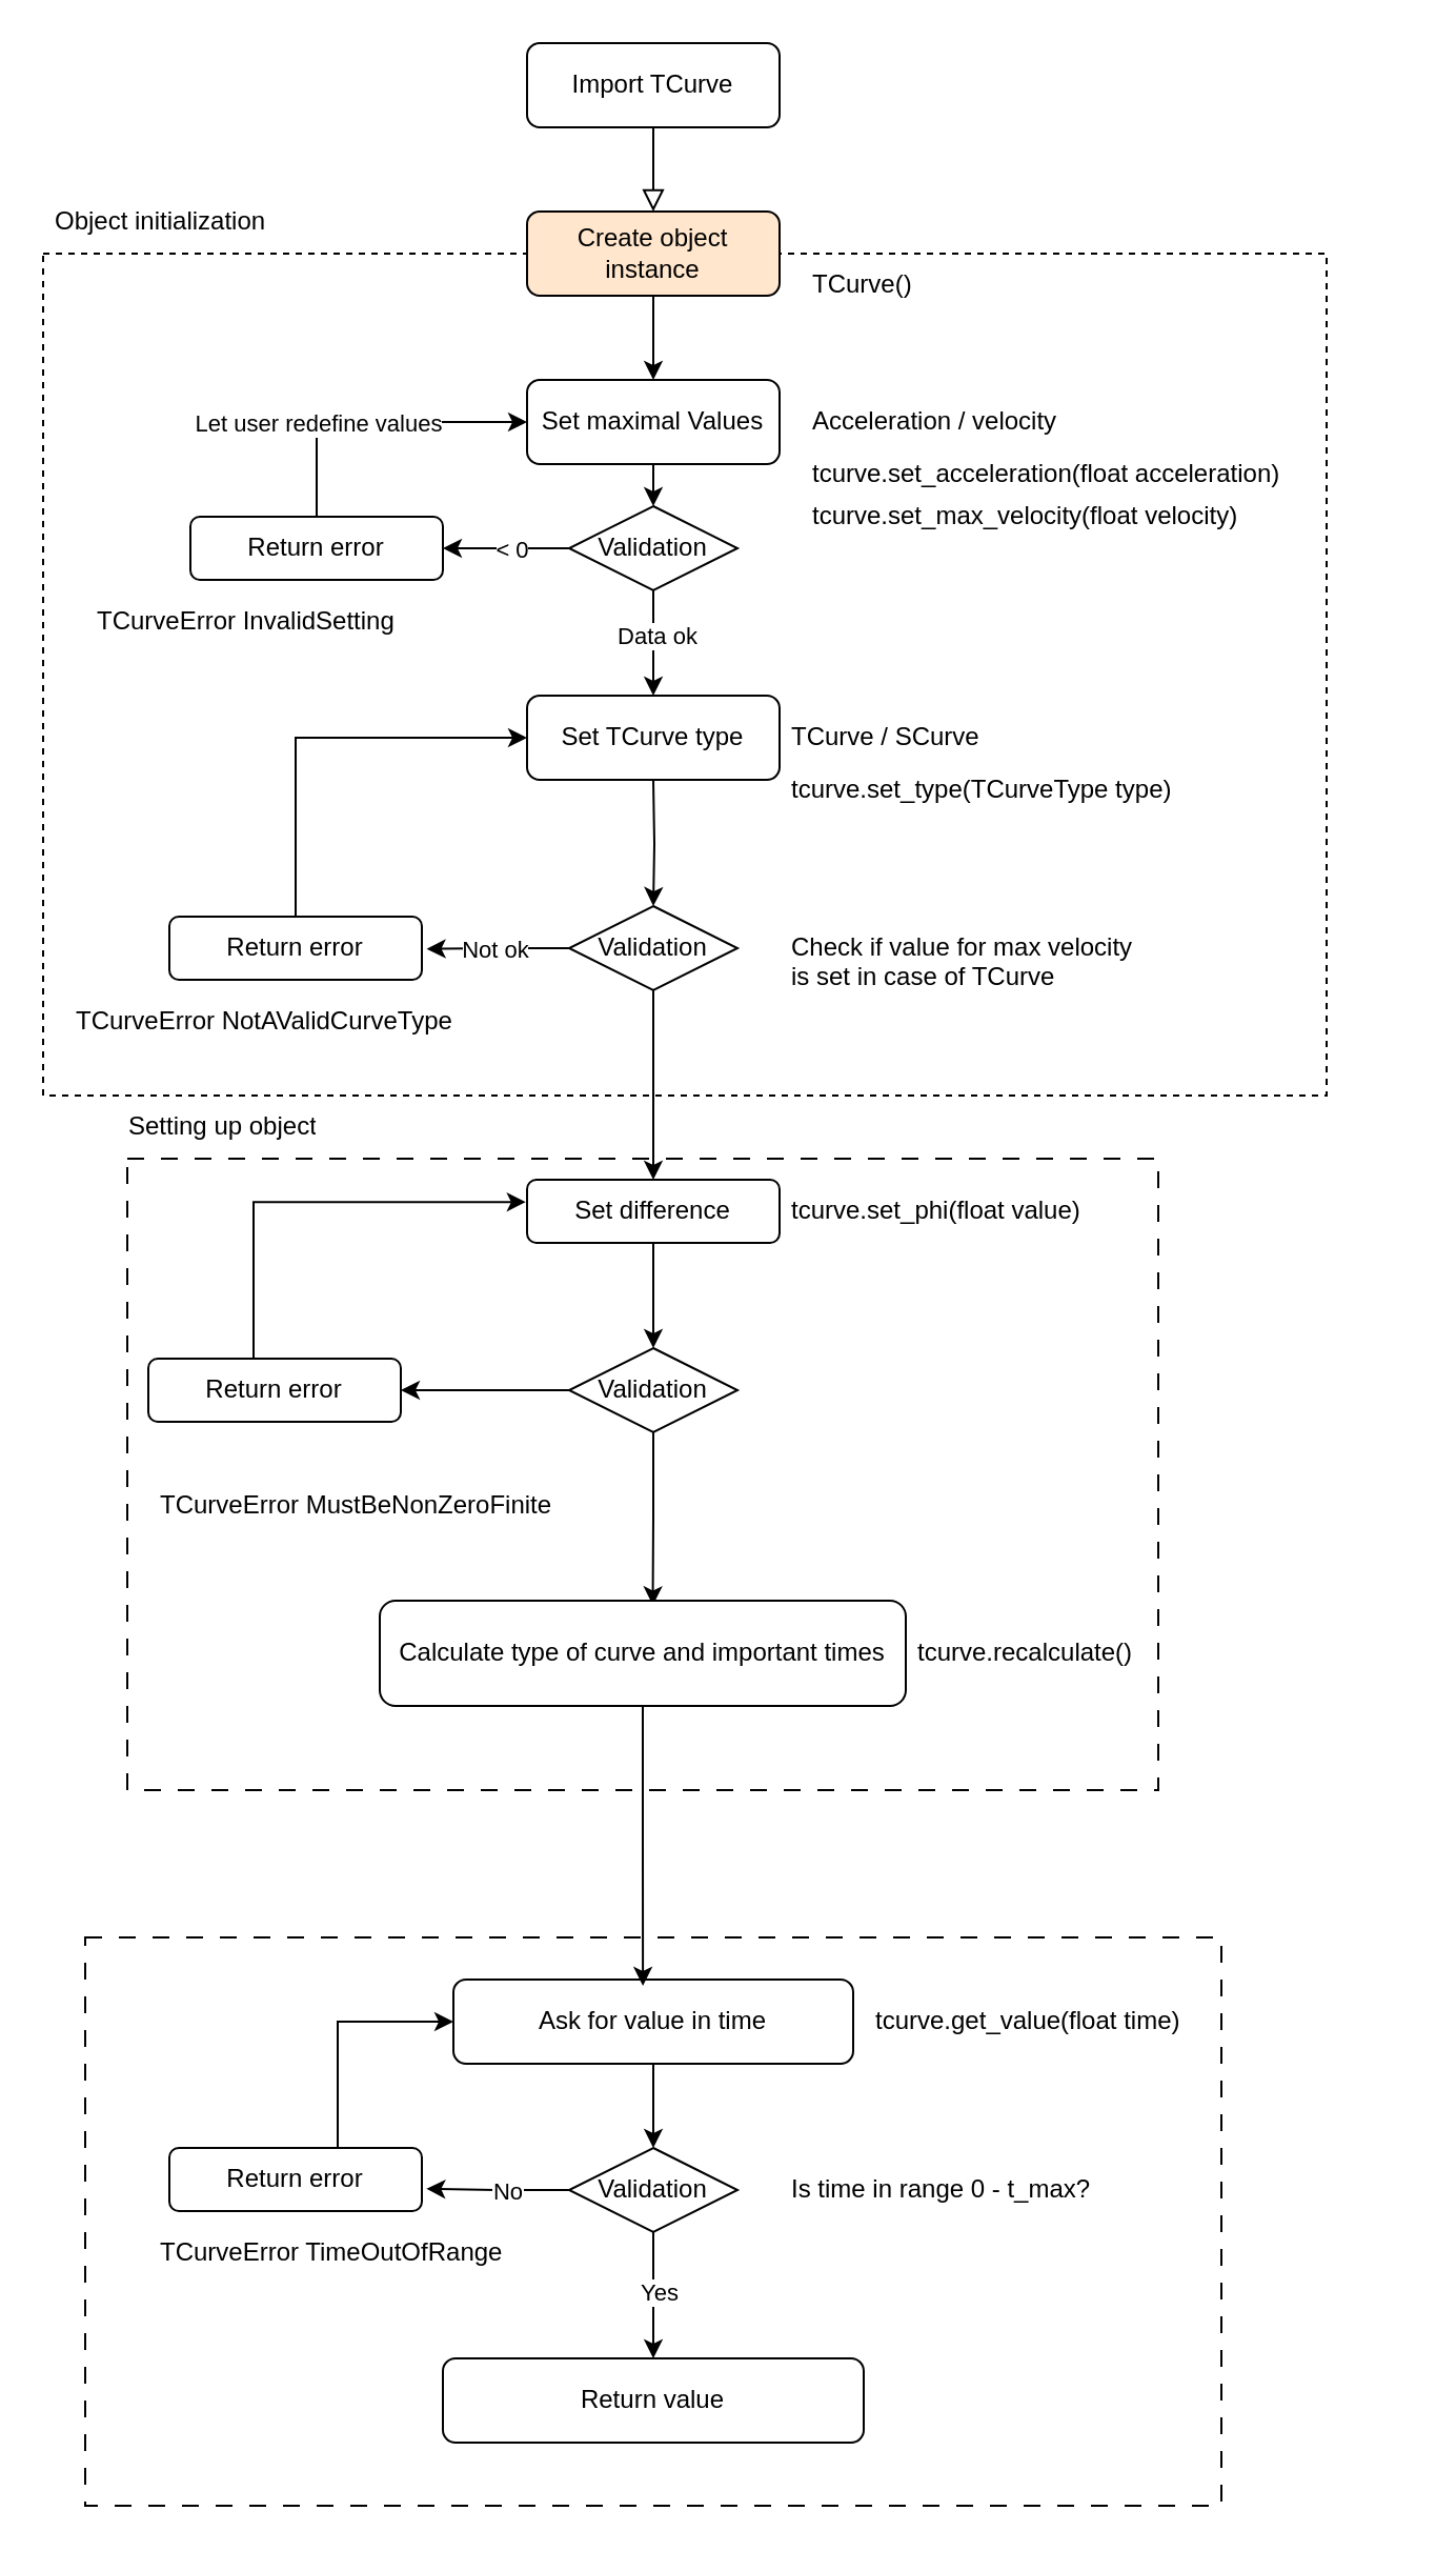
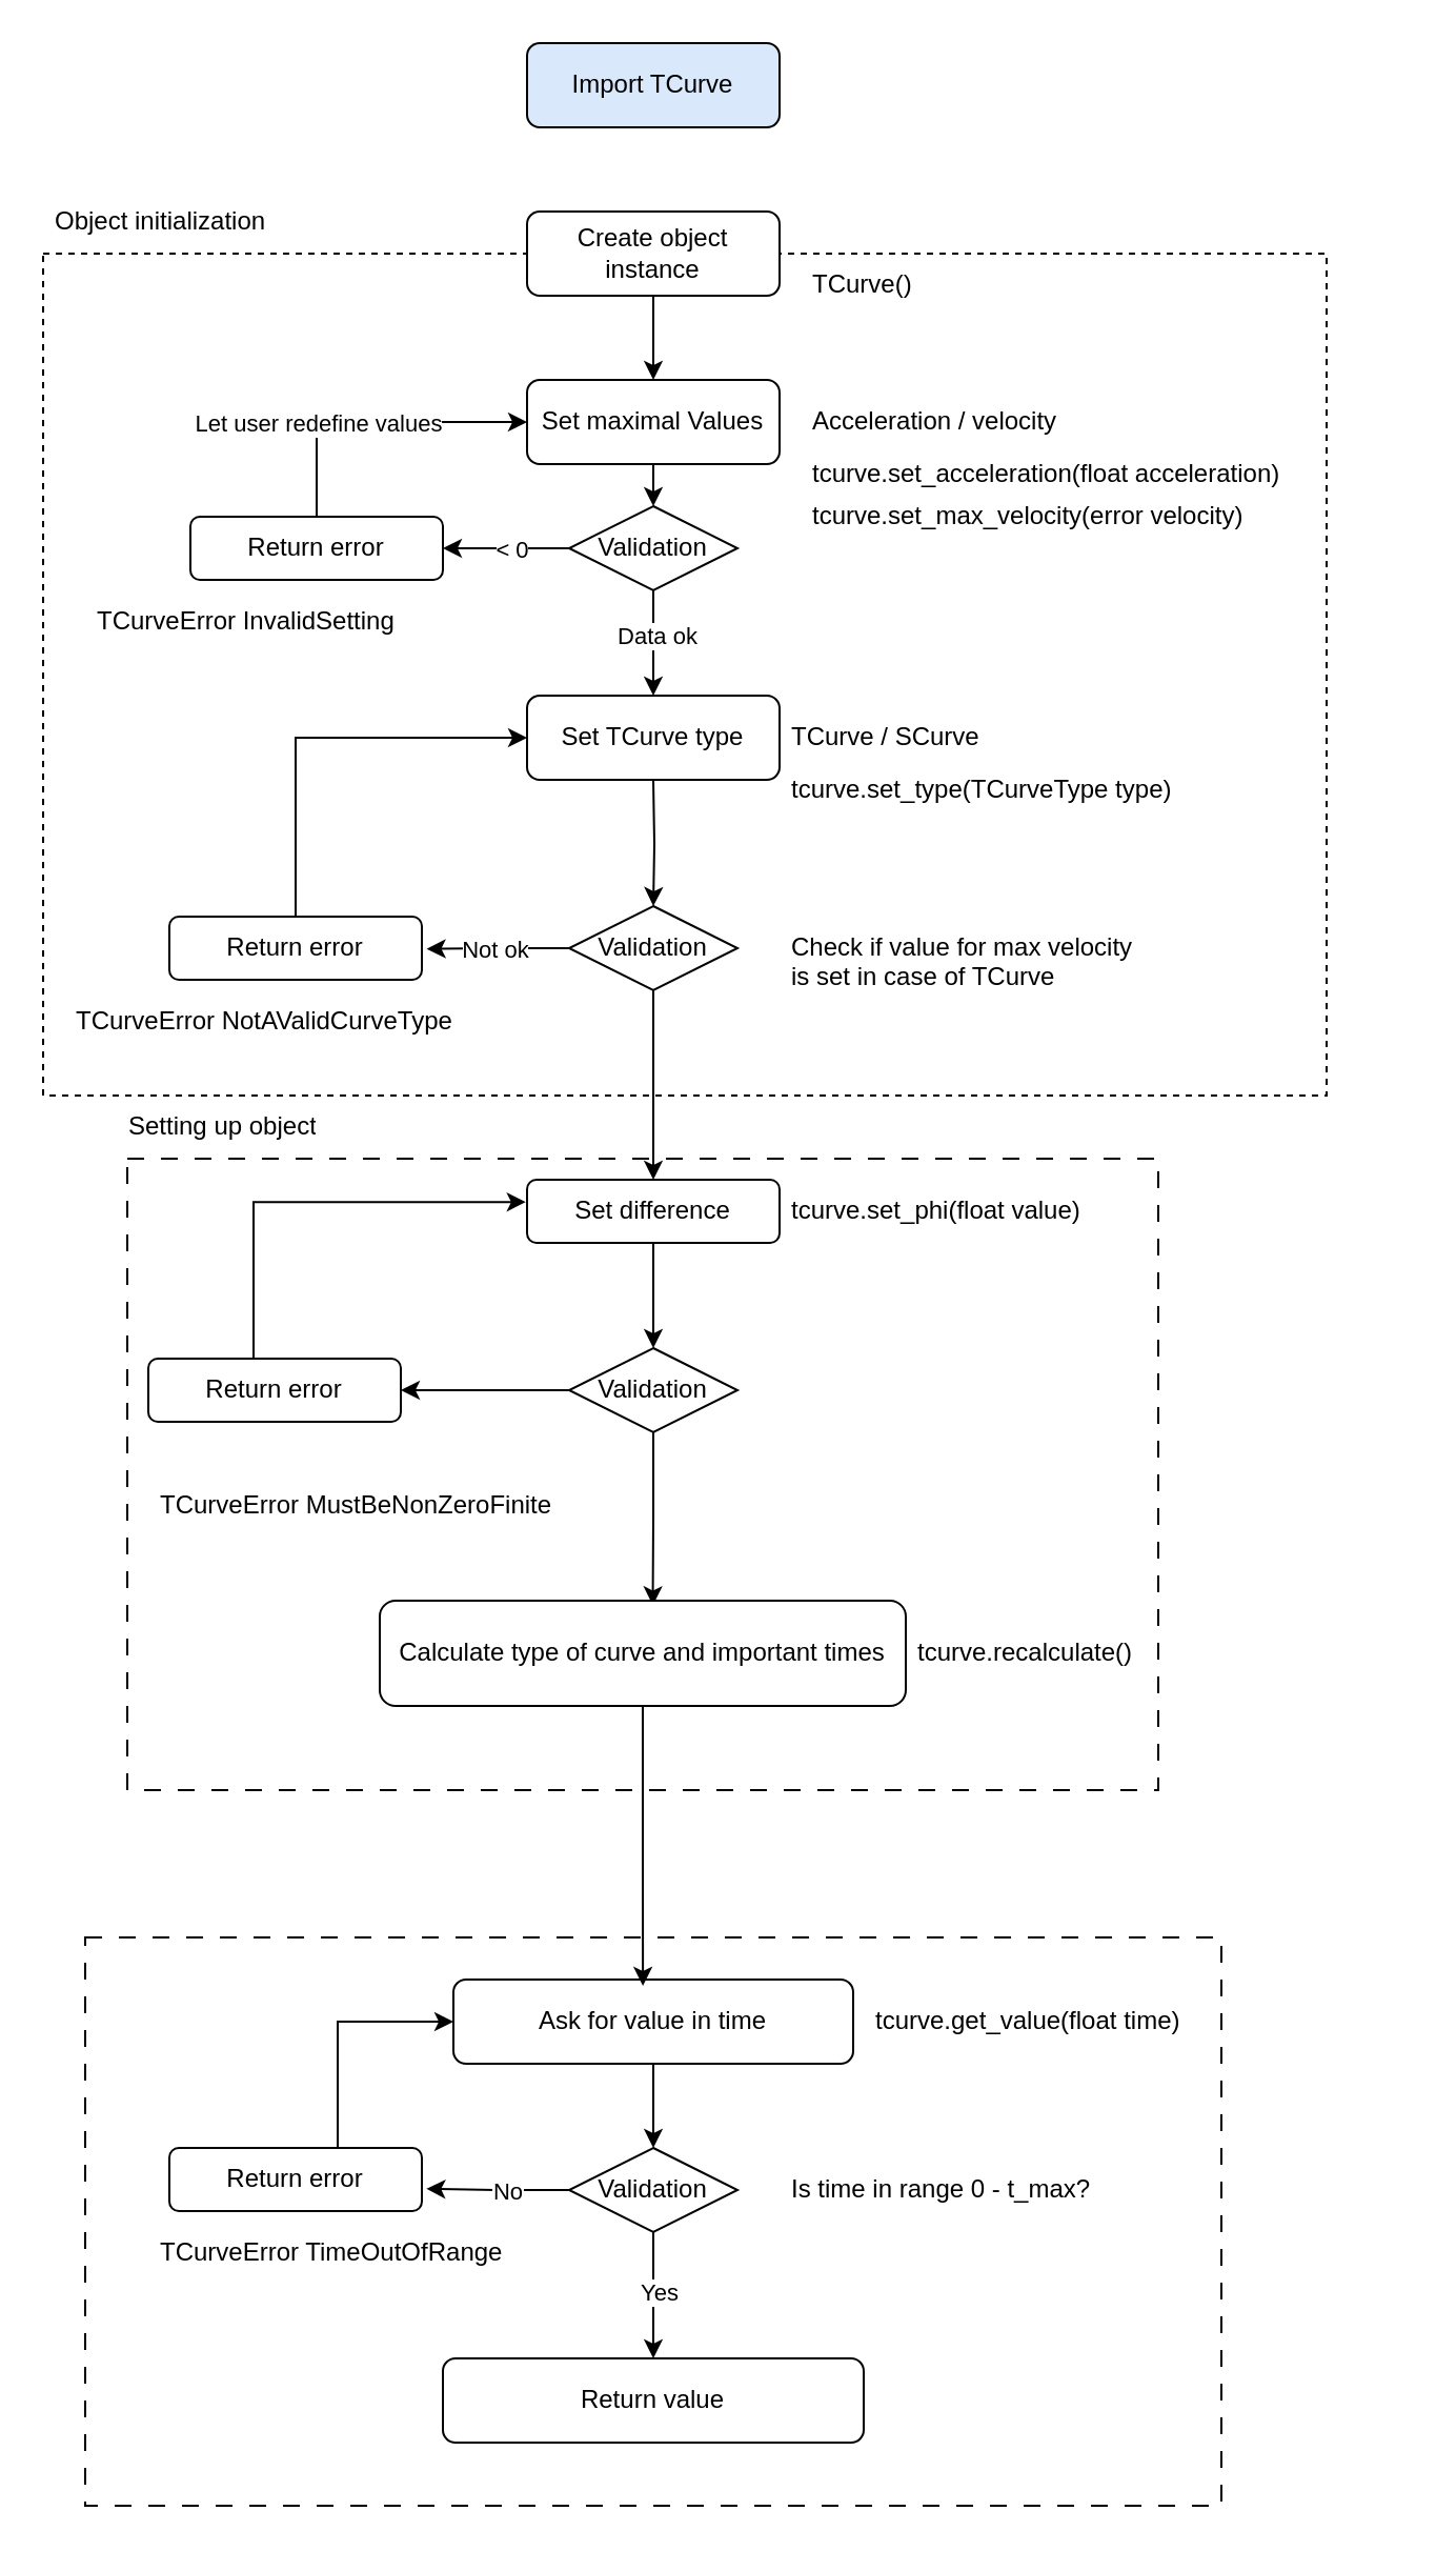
- <mxCell id="16" value="Import TCurve" style="rounded=1;whiteSpace=wrap;html=1;fontSize=12;glass=0;strokeWidth=1;shadow=0;" parent="1" vertex="1"><mxGeometry x="250" y="20" width="120" height="40" as="geometry" /></mxCell>
+ <mxCell id="16" value="Import TCurve" style="rounded=1;whiteSpace=wrap;html=1;fontSize=12;glass=0;strokeWidth=1;shadow=0;fillColor=#dae8fc;" parent="1" vertex="1"><mxGeometry x="250" y="20" width="120" height="40" as="geometry" /></mxCell>
- <mxCell id="15" value="" style="rounded=0;html=1;jettySize=auto;orthogonalLoop=1;fontSize=11;endArrow=block;endFill=0;endSize=8;strokeWidth=1;shadow=0;labelBackgroundColor=none;edgeStyle=orthogonalEdgeStyle;entryX=0.5;entryY=0;entryDx=0;entryDy=0;" parent="1" source="16" target="18" edge="1"><mxGeometry relative="1" as="geometry"><mxPoint x="310" y="120" as="targetPoint" /></mxGeometry></mxCell>
- <mxCell id="18" value="Create object instance" style="rounded=1;whiteSpace=wrap;html=1;fontSize=12;glass=0;strokeWidth=1;shadow=0;fillColor=#ffe6cc;" vertex="1" parent="1"><mxGeometry x="250" y="100" width="120" height="40" as="geometry" /></mxCell>
+ <mxCell id="18" value="Create object instance" style="rounded=1;whiteSpace=wrap;html=1;fontSize=12;glass=0;strokeWidth=1;shadow=0;" vertex="1" parent="1"><mxGeometry x="250" y="100" width="120" height="40" as="geometry" /></mxCell>
- <mxCell id="11" value="tcurve.set_max_velocity(float velocity)" style="text;strokeColor=none;fillColor=none;align=left;verticalAlign=middle;spacingLeft=4;spacingRight=4;overflow=hidden;points=[[0,0.5],[1,0.5]];portConstraint=eastwest;rotatable=0;whiteSpace=wrap;html=1;" vertex="1" parent="3"><mxGeometry x="360" y="140" width="240" height="30" as="geometry" /></mxCell>
+ <mxCell id="11" value="tcurve.set_max_velocity(error velocity)" style="text;strokeColor=none;fillColor=none;align=left;verticalAlign=middle;spacingLeft=4;spacingRight=4;overflow=hidden;points=[[0,0.5],[1,0.5]];portConstraint=eastwest;rotatable=0;whiteSpace=wrap;html=1;" vertex="1" parent="3"><mxGeometry x="360" y="140" width="240" height="30" as="geometry" /></mxCell>
